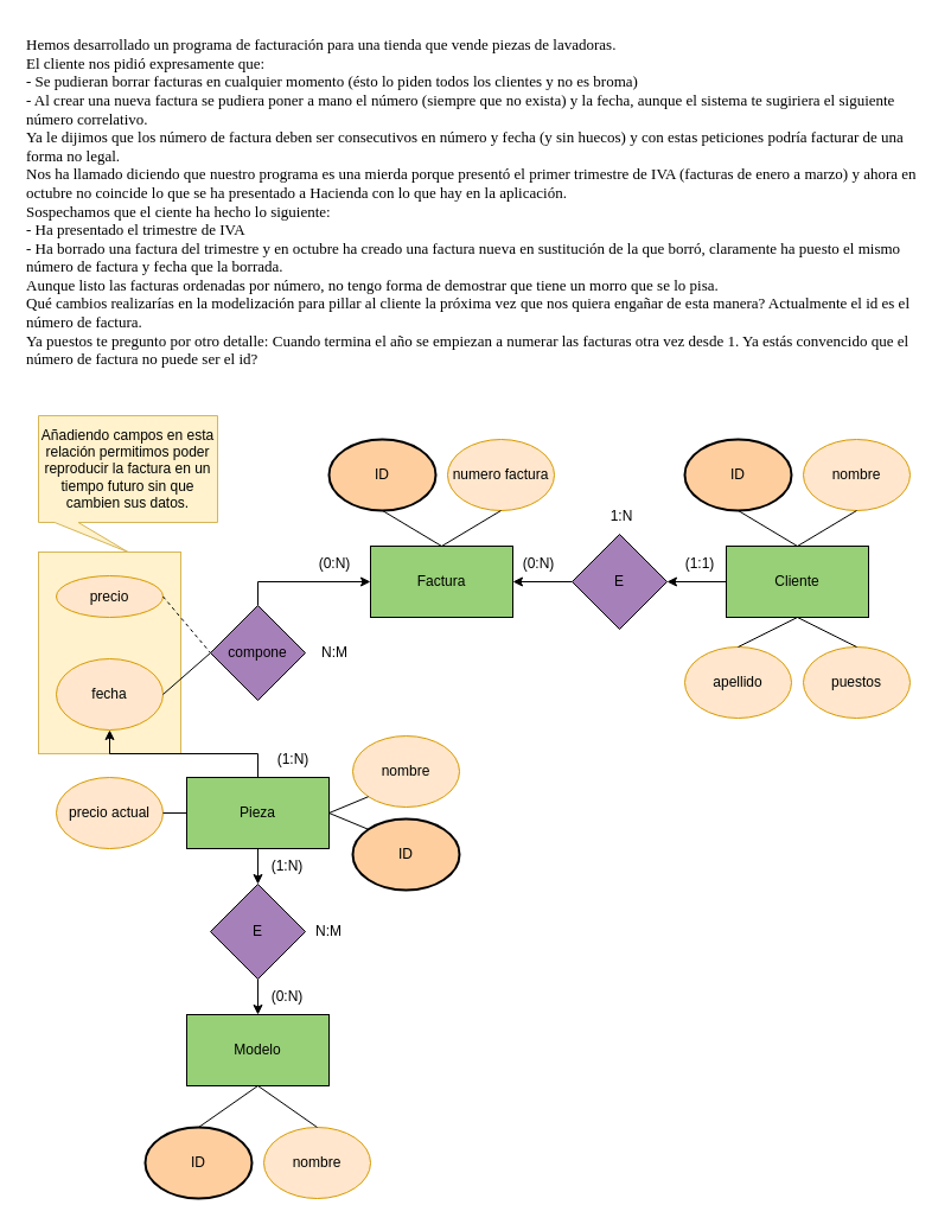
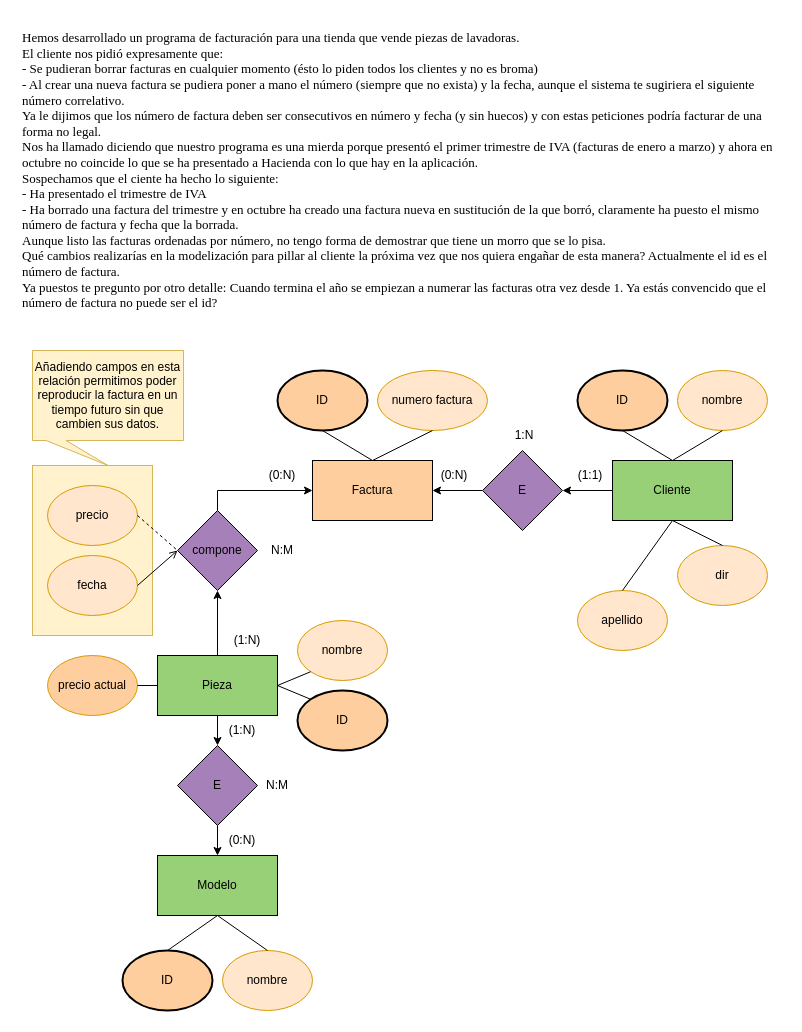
- <mxCell id="22" value="numero factura" style="ellipse;whiteSpace=wrap;html=1;fillColor=#ffe6cc;strokeColor=#d79b00;" vertex="1" parent="1"><mxGeometry x="377" y="370" width="90" height="60" as="geometry" /></mxCell>
+ <mxCell id="22" value="numero factura" style="ellipse;whiteSpace=wrap;html=1;fillColor=#ffe6cc;strokeColor=#d79b00;" vertex="1" parent="1"><mxGeometry x="377" y="370" width="110" height="60" as="geometry" /></mxCell>
- <mxCell id="4" value="Factura" style="rounded=0;whiteSpace=wrap;html=1;fillColor=#97D077;" vertex="1" parent="1"><mxGeometry x="312" y="460" width="120" height="60" as="geometry" /></mxCell>
+ <mxCell id="4" value="Factura" style="rounded=0;whiteSpace=wrap;html=1;fillColor=#ffce9f;" vertex="1" parent="1"><mxGeometry x="312" y="460" width="120" height="60" as="geometry" /></mxCell>
- <mxCell id="35" value="precio" style="ellipse;whiteSpace=wrap;html=1;fillColor=#ffe6cc;strokeColor=#d79b00;" vertex="1" parent="1"><mxGeometry x="47" y="485" width="90" height="35" as="geometry" /></mxCell>
+ <mxCell id="35" value="precio" style="ellipse;whiteSpace=wrap;html=1;fillColor=#ffe6cc;strokeColor=#d79b00;" vertex="1" parent="1"><mxGeometry x="47" y="485" width="90" height="60" as="geometry" /></mxCell>
- <mxCell id="37" value="" style="endArrow=none;html=1;rounded=0;entryX=0;entryY=0.5;entryDx=0;entryDy=0;exitX=1;exitY=0.5;exitDx=0;exitDy=0;" edge="1" parent="1" source="23" target="12"><mxGeometry width="50" height="50" relative="1" as="geometry"><mxPoint x="437" y="840" as="sourcePoint" /><mxPoint x="157" y="550" as="targetPoint" /></mxGeometry></mxCell>
+ <mxCell id="37" value="" style="endArrow=open;html=1;rounded=0;entryX=0;entryY=0.5;entryDx=0;entryDy=0;exitX=1;exitY=0.5;exitDx=0;exitDy=0;" edge="1" parent="1" source="23" target="12"><mxGeometry width="50" height="50" relative="1" as="geometry"><mxPoint x="437" y="840" as="sourcePoint" /><mxPoint x="157" y="550" as="targetPoint" /></mxGeometry></mxCell>
- <mxCell id="26" value="apellido" style="ellipse;whiteSpace=wrap;html=1;fillColor=#ffe6cc;strokeColor=#d79b00;" vertex="1" parent="1"><mxGeometry x="577" y="545" width="90" height="60" as="geometry" /></mxCell>
+ <mxCell id="26" value="apellido" style="ellipse;whiteSpace=wrap;html=1;fillColor=#ffe6cc;strokeColor=#d79b00;" vertex="1" parent="1"><mxGeometry x="577" y="590" width="90" height="60" as="geometry" /></mxCell>
- <mxCell id="27" value="puestos" style="ellipse;whiteSpace=wrap;html=1;fillColor=#ffe6cc;strokeColor=#d79b00;" vertex="1" parent="1"><mxGeometry x="677" y="545" width="90" height="60" as="geometry" /></mxCell>
+ <mxCell id="27" value="dir" style="ellipse;whiteSpace=wrap;html=1;fillColor=#ffe6cc;strokeColor=#d79b00;" vertex="1" parent="1"><mxGeometry x="677" y="545" width="90" height="60" as="geometry" /></mxCell>
- <mxCell id="7" style="edgeStyle=orthogonalEdgeStyle;rounded=0;orthogonalLoop=1;jettySize=auto;html=1;exitX=0.5;exitY=0;exitDx=0;exitDy=0;" edge="1" parent="1" source="9" target="23"><mxGeometry relative="1" as="geometry" /></mxCell>
+ <mxCell id="7" style="edgeStyle=orthogonalEdgeStyle;rounded=0;orthogonalLoop=1;jettySize=auto;html=1;exitX=0.5;exitY=0;exitDx=0;exitDy=0;entryX=0.5;entryY=1;entryDx=0;entryDy=0;" edge="1" parent="1" source="9" target="12"><mxGeometry relative="1" as="geometry" /></mxCell>
- <mxCell id="34" value="precio actual" style="ellipse;whiteSpace=wrap;html=1;fillColor=#ffe6cc;strokeColor=#d79b00;" vertex="1" parent="1"><mxGeometry x="47" y="655" width="90" height="60" as="geometry" /></mxCell>
+ <mxCell id="34" value="precio actual" style="ellipse;whiteSpace=wrap;html=1;fillColor=#ffce9f;strokeColor=#d79b00;" vertex="1" parent="1"><mxGeometry x="47" y="655" width="90" height="60" as="geometry" /></mxCell>
